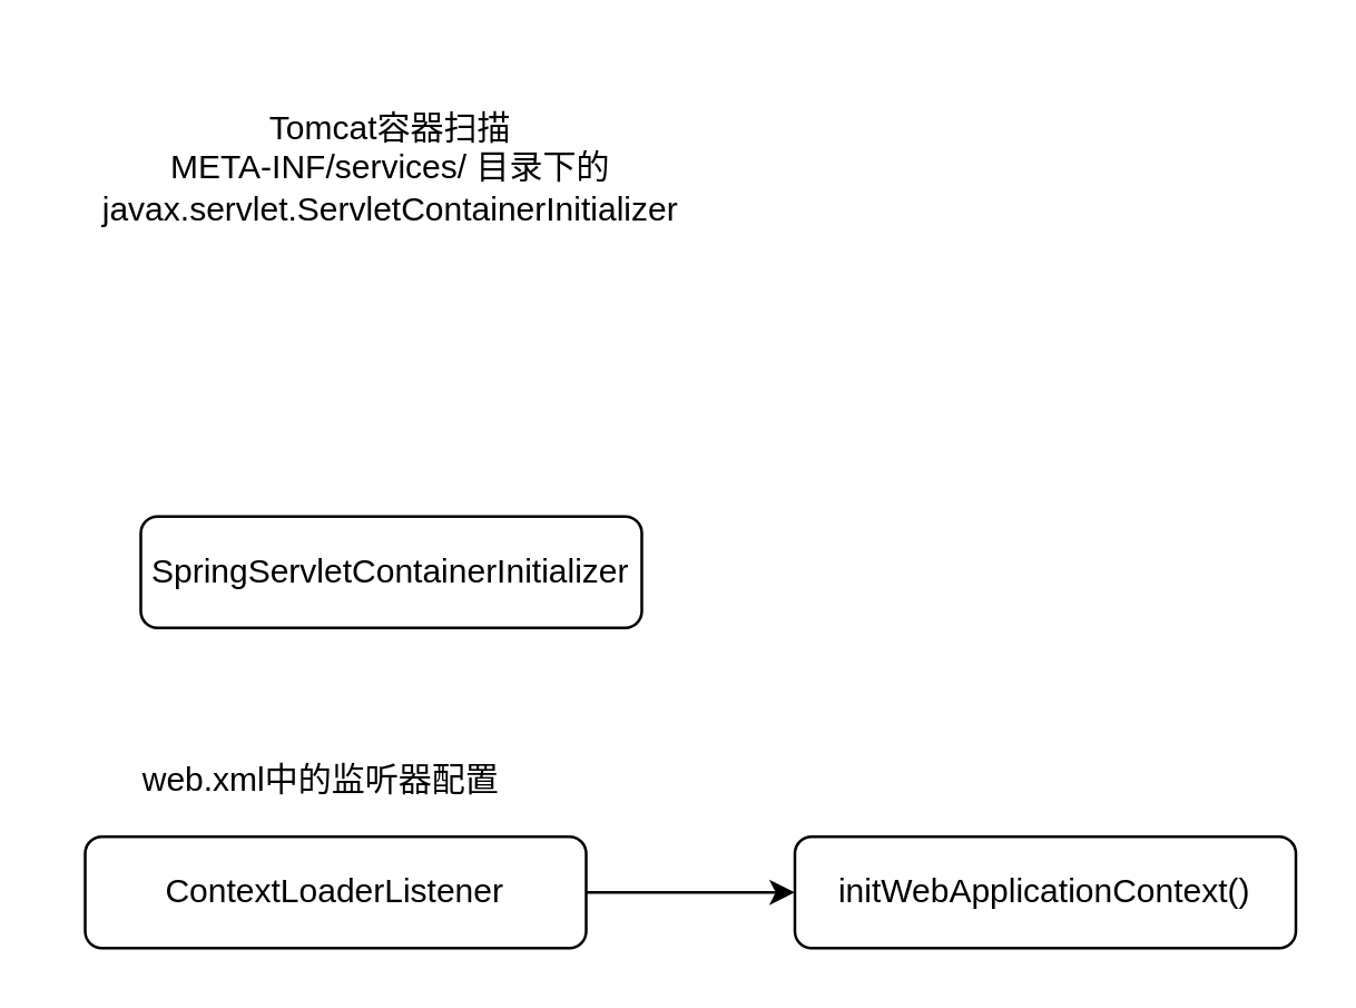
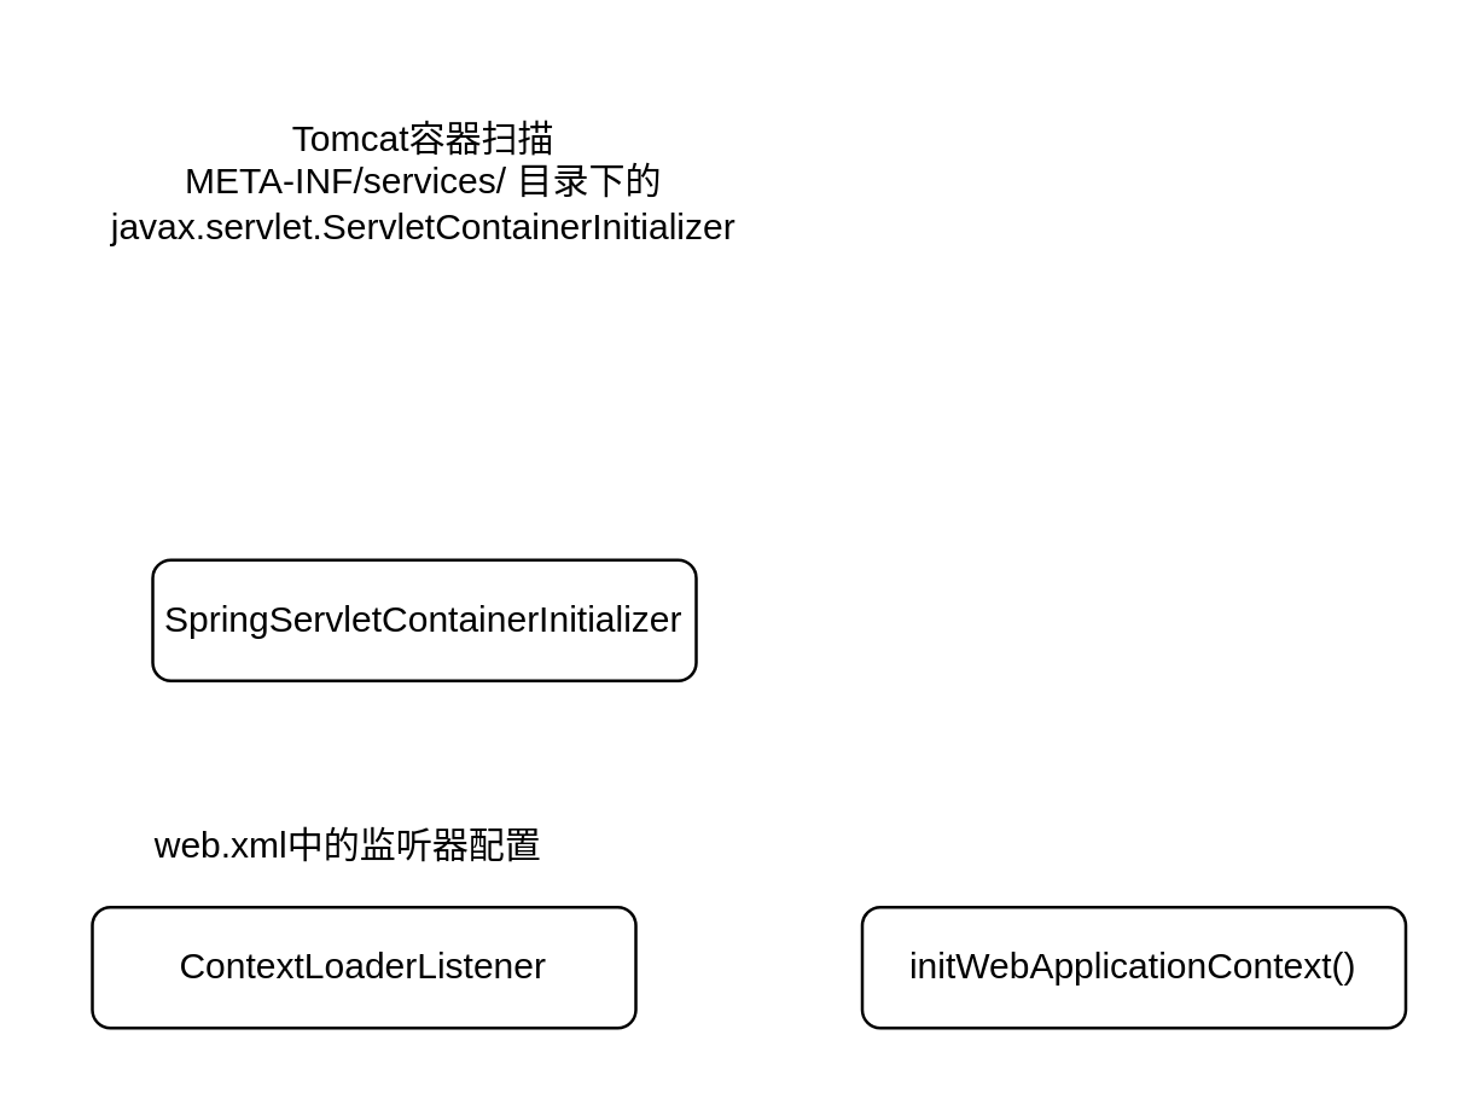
- <mxCell id="4" style="edgeStyle=orthogonalEdgeStyle;rounded=0;orthogonalLoop=1;jettySize=auto;html=1;entryX=0;entryY=0.5;entryDx=0;entryDy=0;" edge="1" parent="1" source="5" target="7"><mxGeometry relative="1" as="geometry" /></mxCell>
